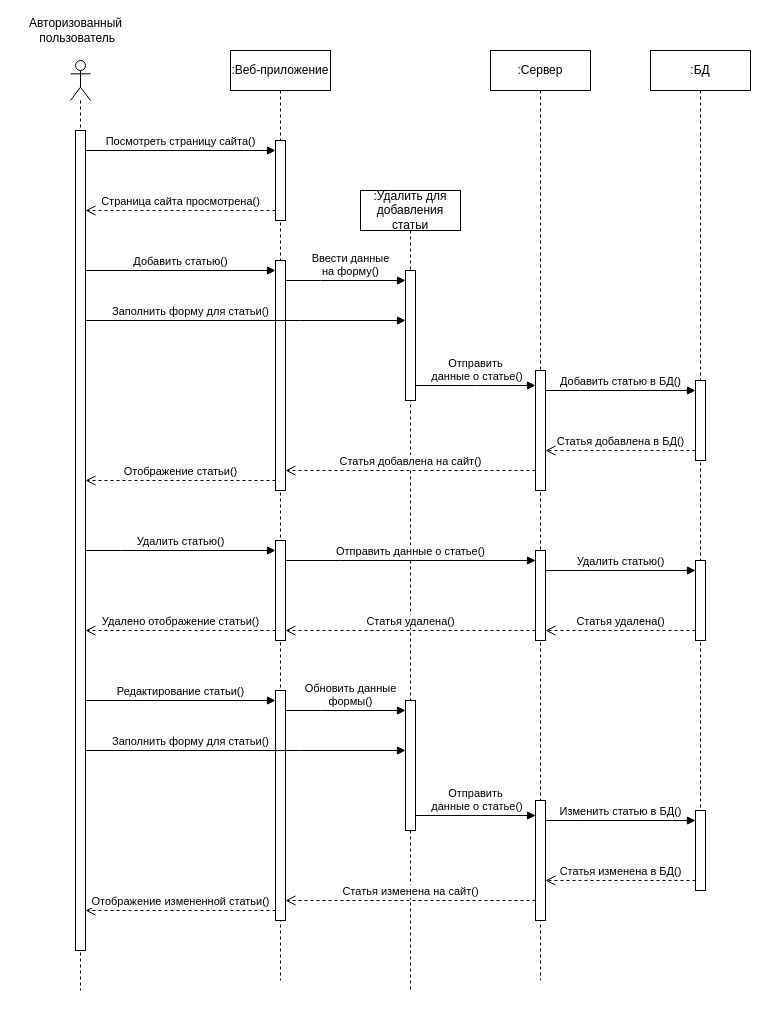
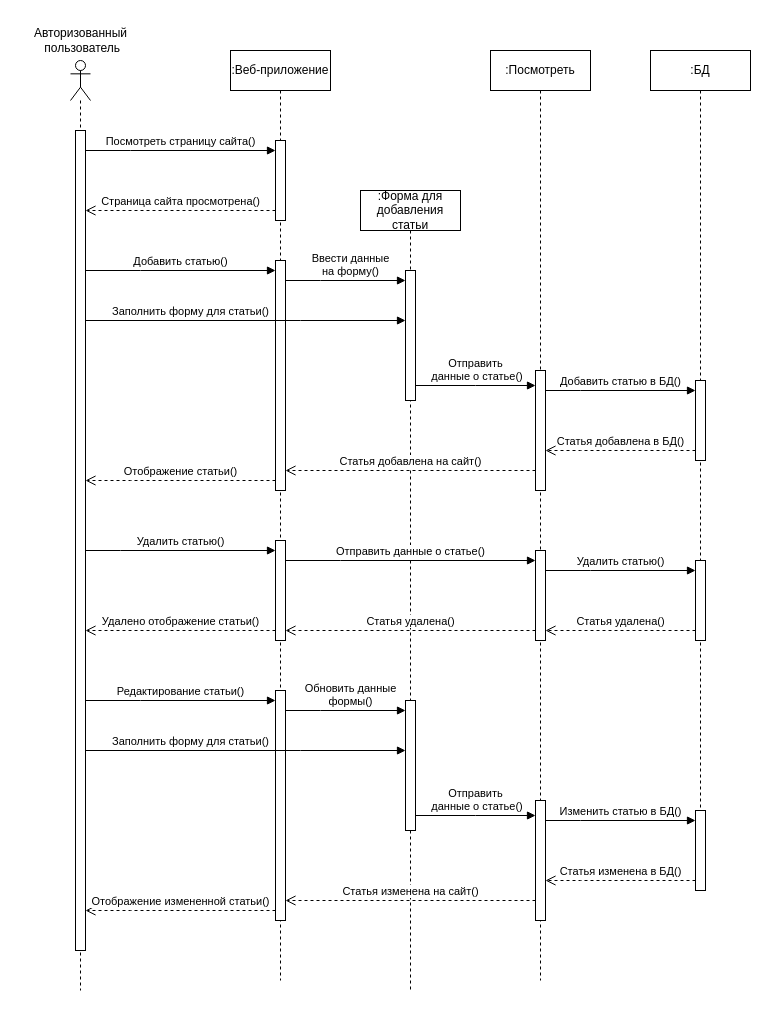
- <mxCell id="4" value="Авторизованный&lt;br&gt;&amp;nbsp;пользователь" style="text;html=1;align=center;verticalAlign=middle;resizable=0;points=[];autosize=1;strokeColor=none;fillColor=none;" parent="1" vertex="1"><mxGeometry x="15" y="10" width="120" height="40" as="geometry" /></mxCell>
+ <mxCell id="4" value="Авторизованный&lt;br&gt;&amp;nbsp;пользователь" style="text;html=1;align=center;verticalAlign=middle;resizable=0;points=[];autosize=1;strokeColor=none;fillColor=none;" parent="1" vertex="1"><mxGeometry x="20" y="20" width="120" height="40" as="geometry" /></mxCell>
- <mxCell id="9" value=":Сервер" style="shape=umlLifeline;perimeter=lifelinePerimeter;whiteSpace=wrap;html=1;container=1;dropTarget=0;collapsible=0;recursiveResize=0;outlineConnect=0;portConstraint=eastwest;newEdgeStyle={&quot;edgeStyle&quot;:&quot;elbowEdgeStyle&quot;,&quot;elbow&quot;:&quot;vertical&quot;,&quot;curved&quot;:0,&quot;rounded&quot;:0};" parent="1" vertex="1"><mxGeometry x="490" y="50" width="100" height="930" as="geometry" /></mxCell>
+ <mxCell id="9" value=":Посмотреть" style="shape=umlLifeline;perimeter=lifelinePerimeter;whiteSpace=wrap;html=1;container=1;dropTarget=0;collapsible=0;recursiveResize=0;outlineConnect=0;portConstraint=eastwest;newEdgeStyle={&quot;edgeStyle&quot;:&quot;elbowEdgeStyle&quot;,&quot;elbow&quot;:&quot;vertical&quot;,&quot;curved&quot;:0,&quot;rounded&quot;:0};" parent="1" vertex="1"><mxGeometry x="490" y="50" width="100" height="930" as="geometry" /></mxCell>
- <mxCell id="19" value=":Удалить для добавления статьи" style="shape=umlLifeline;perimeter=lifelinePerimeter;whiteSpace=wrap;html=1;container=1;dropTarget=0;collapsible=0;recursiveResize=0;outlineConnect=0;portConstraint=eastwest;newEdgeStyle={&quot;edgeStyle&quot;:&quot;elbowEdgeStyle&quot;,&quot;elbow&quot;:&quot;vertical&quot;,&quot;curved&quot;:0,&quot;rounded&quot;:0};" parent="1" vertex="1"><mxGeometry x="360" y="190" width="100" height="800" as="geometry" /></mxCell>
+ <mxCell id="19" value=":Форма для добавления статьи" style="shape=umlLifeline;perimeter=lifelinePerimeter;whiteSpace=wrap;html=1;container=1;dropTarget=0;collapsible=0;recursiveResize=0;outlineConnect=0;portConstraint=eastwest;newEdgeStyle={&quot;edgeStyle&quot;:&quot;elbowEdgeStyle&quot;,&quot;elbow&quot;:&quot;vertical&quot;,&quot;curved&quot;:0,&quot;rounded&quot;:0};" parent="1" vertex="1"><mxGeometry x="360" y="190" width="100" height="800" as="geometry" /></mxCell>
